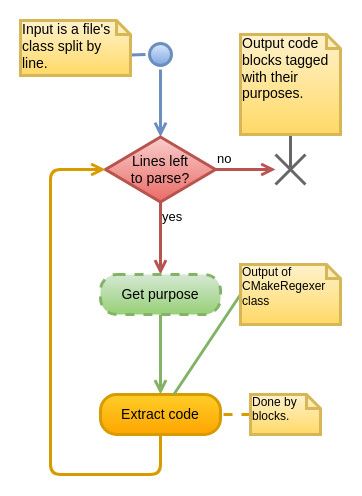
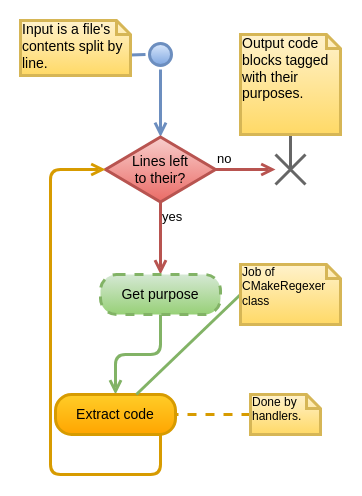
- <mxCell id="9" value="Input is a file's class split by line." style="shape=note;whiteSpace=wrap;html=1;size=14;verticalAlign=top;align=left;spacingTop=-6;gradientColor=#ffd966;fillColor=#fff2cc;strokeColor=#d6b656;strokeWidth=3;fontSize=14;" vertex="1" parent="1"><mxGeometry x="20" y="20" width="110" height="55" as="geometry" /></mxCell>
+ <mxCell id="9" value="Input is a file's contents split by line." style="shape=note;whiteSpace=wrap;html=1;size=14;verticalAlign=top;align=left;spacingTop=-6;gradientColor=#ffd966;fillColor=#fff2cc;strokeColor=#d6b656;strokeWidth=3;fontSize=14;" vertex="1" parent="1"><mxGeometry x="20" y="20" width="110" height="55" as="geometry" /></mxCell>
- <mxCell id="4" value="&lt;div style=&quot;font-size: 14px;&quot;&gt;Lines left &lt;br style=&quot;font-size: 14px;&quot;&gt;&lt;/div&gt;&lt;div style=&quot;font-size: 14px;&quot;&gt;to parse?&lt;/div&gt;" style="rhombus;whiteSpace=wrap;html=1;fillColor=#f8cecc;strokeColor=#b85450;gradientColor=#ea6b66;strokeWidth=3;fontSize=14;" vertex="1" parent="1"><mxGeometry x="105" y="136.5" width="110" height="65" as="geometry" /></mxCell>
+ <mxCell id="4" value="&lt;div style=&quot;font-size: 14px;&quot;&gt;Lines left &lt;br style=&quot;font-size: 14px;&quot;&gt;&lt;/div&gt;&lt;div style=&quot;font-size: 14px;&quot;&gt;to their?&lt;/div&gt;" style="rhombus;whiteSpace=wrap;html=1;fillColor=#f8cecc;strokeColor=#b85450;gradientColor=#ea6b66;strokeWidth=3;fontSize=14;" vertex="1" parent="1"><mxGeometry x="105" y="136.5" width="110" height="65" as="geometry" /></mxCell>
- <mxCell id="17" value="&lt;div&gt;Output of CMakeRegexer&lt;/div&gt;&lt;div&gt;class&lt;br&gt;&lt;/div&gt;" style="shape=note;whiteSpace=wrap;html=1;size=14;verticalAlign=top;align=left;spacingTop=-6;gradientColor=#ffd966;fillColor=#fff2cc;strokeColor=#d6b656;strokeWidth=3;" vertex="1" parent="1"><mxGeometry x="240" y="264" width="100" height="60" as="geometry" /></mxCell>
+ <mxCell id="17" value="&lt;div&gt;Job of CMakeRegexer&lt;/div&gt;&lt;div&gt;class&lt;br&gt;&lt;/div&gt;" style="shape=note;whiteSpace=wrap;html=1;size=14;verticalAlign=top;align=left;spacingTop=-6;gradientColor=#ffd966;fillColor=#fff2cc;strokeColor=#d6b656;strokeWidth=3;" vertex="1" parent="1"><mxGeometry x="240" y="264" width="100" height="60" as="geometry" /></mxCell>
- <mxCell id="15" value="&lt;div&gt;Done by&lt;/div&gt;&lt;div&gt; blocks.&lt;/div&gt;" style="shape=note;whiteSpace=wrap;html=1;size=14;verticalAlign=top;align=left;spacingTop=-6;gradientColor=#ffd966;fillColor=#fff2cc;strokeColor=#d6b656;strokeWidth=3;" vertex="1" parent="1"><mxGeometry x="250" y="394" width="70" height="40" as="geometry" /></mxCell>
+ <mxCell id="15" value="&lt;div&gt;Done by&lt;/div&gt;&lt;div&gt; handlers.&lt;/div&gt;" style="shape=note;whiteSpace=wrap;html=1;size=14;verticalAlign=top;align=left;spacingTop=-6;gradientColor=#ffd966;fillColor=#fff2cc;strokeColor=#d6b656;strokeWidth=3;" vertex="1" parent="1"><mxGeometry x="250" y="394" width="70" height="40" as="geometry" /></mxCell>
- <mxCell id="10" value="Extract code" style="rounded=1;whiteSpace=wrap;html=1;arcSize=40;fillColor=#ffcd28;strokeColor=#d79b00;gradientColor=#ffa500;strokeWidth=3;fontSize=14;" vertex="1" parent="1"><mxGeometry x="100" y="394" width="120" height="40" as="geometry" /></mxCell>
+ <mxCell id="10" value="Extract code" style="rounded=1;whiteSpace=wrap;html=1;arcSize=40;fillColor=#ffcd28;strokeColor=#d79b00;gradientColor=#ffa500;strokeWidth=3;fontSize=14;" vertex="1" parent="1"><mxGeometry x="55" y="394" width="120" height="40" as="geometry" /></mxCell>
